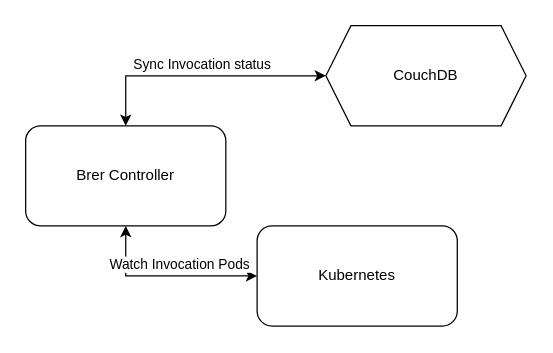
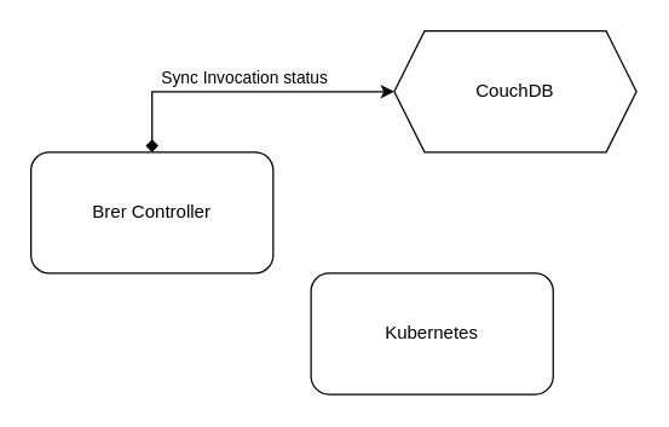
- <mxCell id="7" value="" style="endArrow=classic;startArrow=classic;html=1;rounded=0;entryX=0.5;entryY=0;entryDx=0;entryDy=0;exitX=0;exitY=0.5;exitDx=0;exitDy=0;" edge="1" parent="1" source="3" target="2"><mxGeometry width="50" height="50" relative="1" as="geometry"><mxPoint x="250" y="80" as="sourcePoint" /><mxPoint x="90" y="0" as="targetPoint" /><Array as="points"><mxPoint x="100" y="60" /></Array></mxGeometry></mxCell>
+ <mxCell id="7" value="" style="endArrow=diamond;startArrow=classic;html=1;rounded=0;entryX=0.5;entryY=0;entryDx=0;entryDy=0;exitX=0;exitY=0.5;exitDx=0;exitDy=0;" edge="1" parent="1" source="3" target="2"><mxGeometry width="50" height="50" relative="1" as="geometry"><mxPoint x="250" y="80" as="sourcePoint" /><mxPoint x="90" y="0" as="targetPoint" /><Array as="points"><mxPoint x="100" y="60" /></Array></mxGeometry></mxCell>
- <mxCell id="5" value="" style="endArrow=classic;startArrow=classic;html=1;rounded=0;entryX=0.5;entryY=1;entryDx=0;entryDy=0;exitX=0;exitY=0.5;exitDx=0;exitDy=0;" parent="1" source="4" target="2" edge="1"><mxGeometry width="50" height="50" relative="1" as="geometry"><mxPoint x="620" y="520" as="sourcePoint" /><mxPoint x="670" y="470" as="targetPoint" /><Array as="points"><mxPoint x="100" y="220" /></Array></mxGeometry></mxCell>
- <mxCell id="6" value="Watch Invocation Pods" style="edgeLabel;html=1;align=center;verticalAlign=middle;resizable=0;points=[];" parent="5" vertex="1" connectable="0"><mxGeometry x="0.327" y="1" relative="1" as="geometry"><mxPoint x="33" y="-11" as="offset" /></mxGeometry></mxCell>
